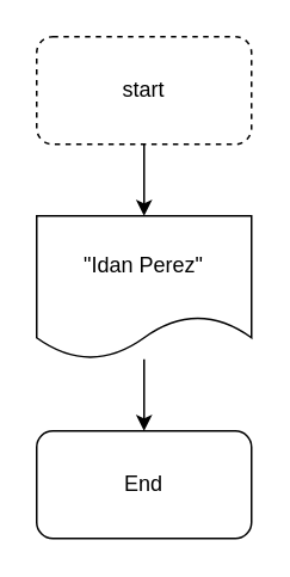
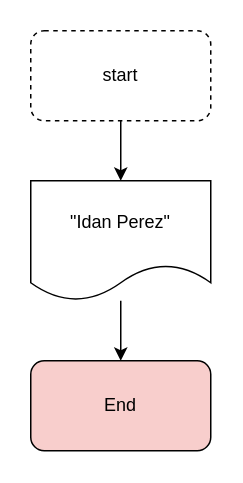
- <mxCell id="6" value="End" style="rounded=1;whiteSpace=wrap;html=1;" vertex="1" parent="1"><mxGeometry x="20" y="240" width="120" height="60" as="geometry" /></mxCell>
+ <mxCell id="6" value="End" style="rounded=1;whiteSpace=wrap;html=1;fillColor=#f8cecc;" vertex="1" parent="1"><mxGeometry x="20" y="240" width="120" height="60" as="geometry" /></mxCell>
